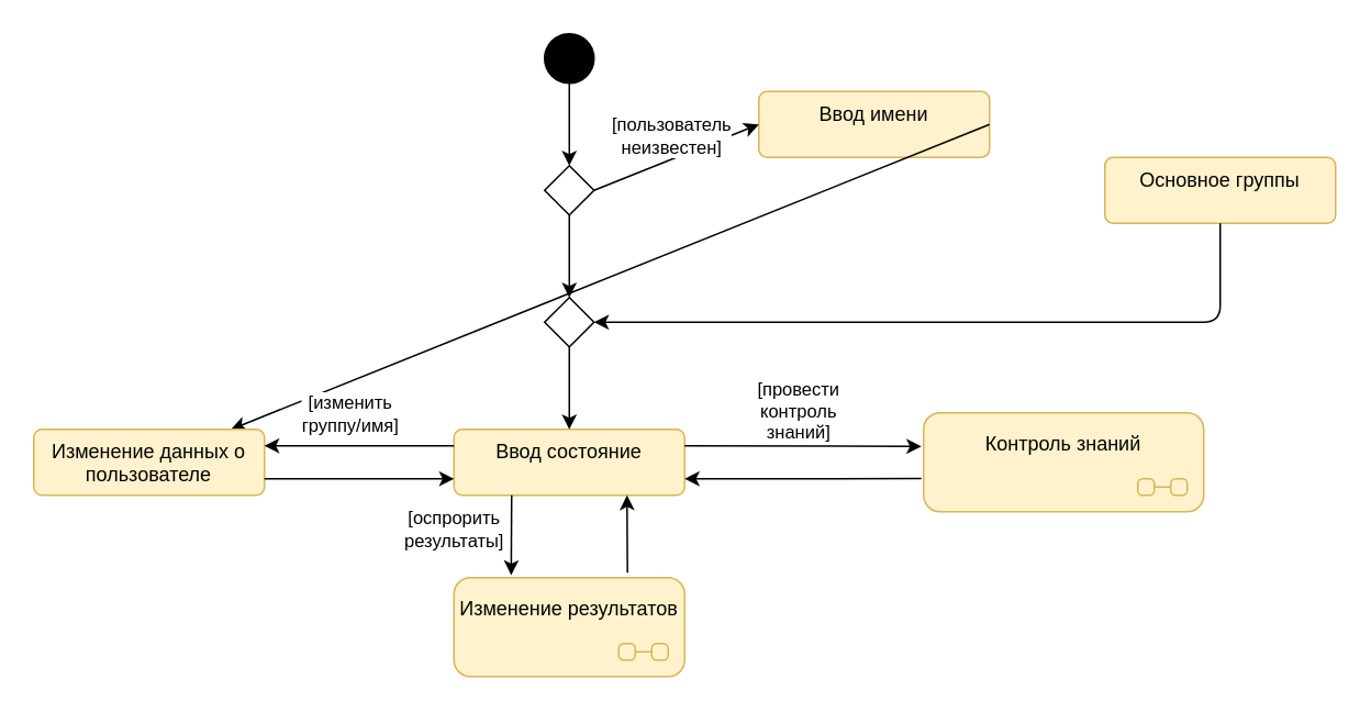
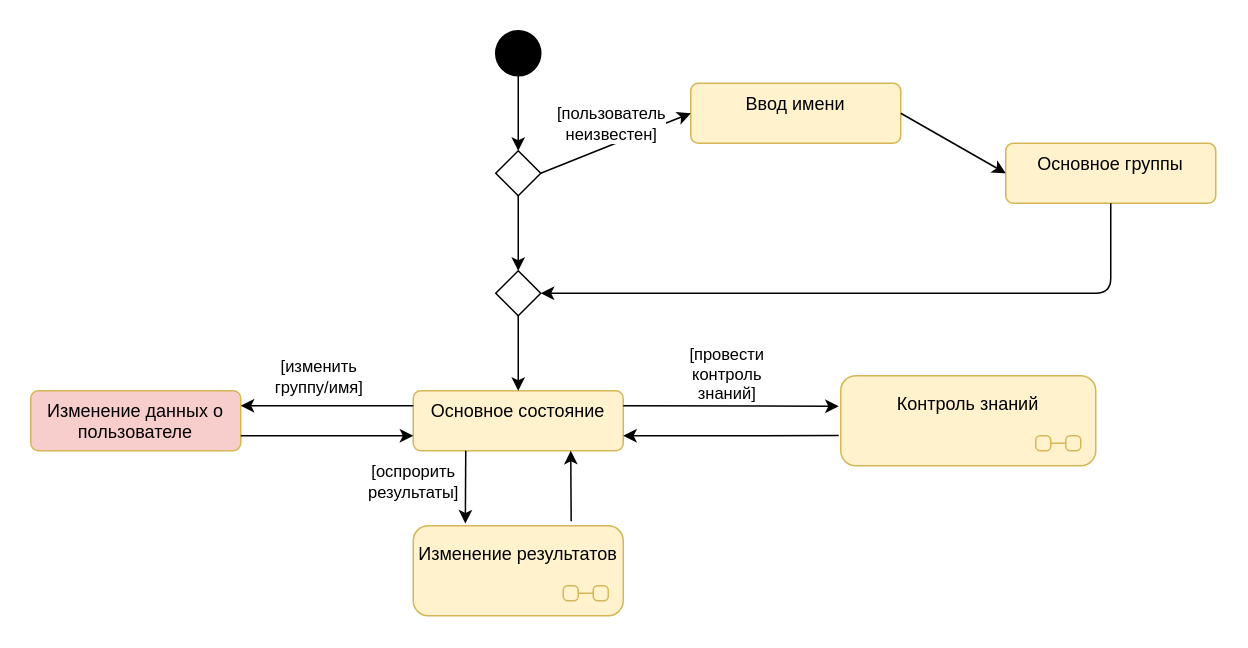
- <mxCell id="9" value="" style="endArrow=classic;html=1;rounded=1;exitX=1;exitY=0.5;exitDx=0;exitDy=0;curved=0;" edge="1" parent="1" source="5" target="18"><mxGeometry width="50" height="50" relative="1" as="geometry"><mxPoint x="430" y="125" as="sourcePoint" /><mxPoint x="480" y="125" as="targetPoint" /></mxGeometry></mxCell>
+ <mxCell id="9" value="" style="endArrow=classic;html=1;rounded=1;exitX=1;exitY=0.5;exitDx=0;exitDy=0;entryX=0;entryY=0.5;entryDx=0;entryDy=0;curved=0;" edge="1" parent="1" source="5" target="8"><mxGeometry width="50" height="50" relative="1" as="geometry"><mxPoint x="430" y="125" as="sourcePoint" /><mxPoint x="480" y="125" as="targetPoint" /></mxGeometry></mxCell>
- <mxCell id="10" value="Ввод состояние" style="html=1;align=center;verticalAlign=top;rounded=1;absoluteArcSize=1;arcSize=10;dashed=0;whiteSpace=wrap;fillColor=#fff2cc;strokeColor=#d6b656;" vertex="1" parent="1"><mxGeometry x="275" y="260" width="140" height="40" as="geometry" /></mxCell>
+ <mxCell id="10" value="Основное состояние" style="html=1;align=center;verticalAlign=top;rounded=1;absoluteArcSize=1;arcSize=10;dashed=0;whiteSpace=wrap;fillColor=#fff2cc;strokeColor=#d6b656;" vertex="1" parent="1"><mxGeometry x="275" y="260" width="140" height="40" as="geometry" /></mxCell>
- <mxCell id="18" value="Изменение данных о пользователе" style="html=1;align=center;verticalAlign=top;rounded=1;absoluteArcSize=1;arcSize=10;dashed=0;whiteSpace=wrap;fillColor=#fff2cc;strokeColor=#d6b656;" vertex="1" parent="1"><mxGeometry y="260" width="140" height="40" as="geometry" x="20" /></mxCell>
+ <mxCell id="18" value="Изменение данных о пользователе" style="html=1;align=center;verticalAlign=top;rounded=1;absoluteArcSize=1;arcSize=10;dashed=0;whiteSpace=wrap;fillColor=#f8cecc;strokeColor=#d6b656;" vertex="1" parent="1"><mxGeometry y="260" width="140" height="40" as="geometry" x="20" /></mxCell>
